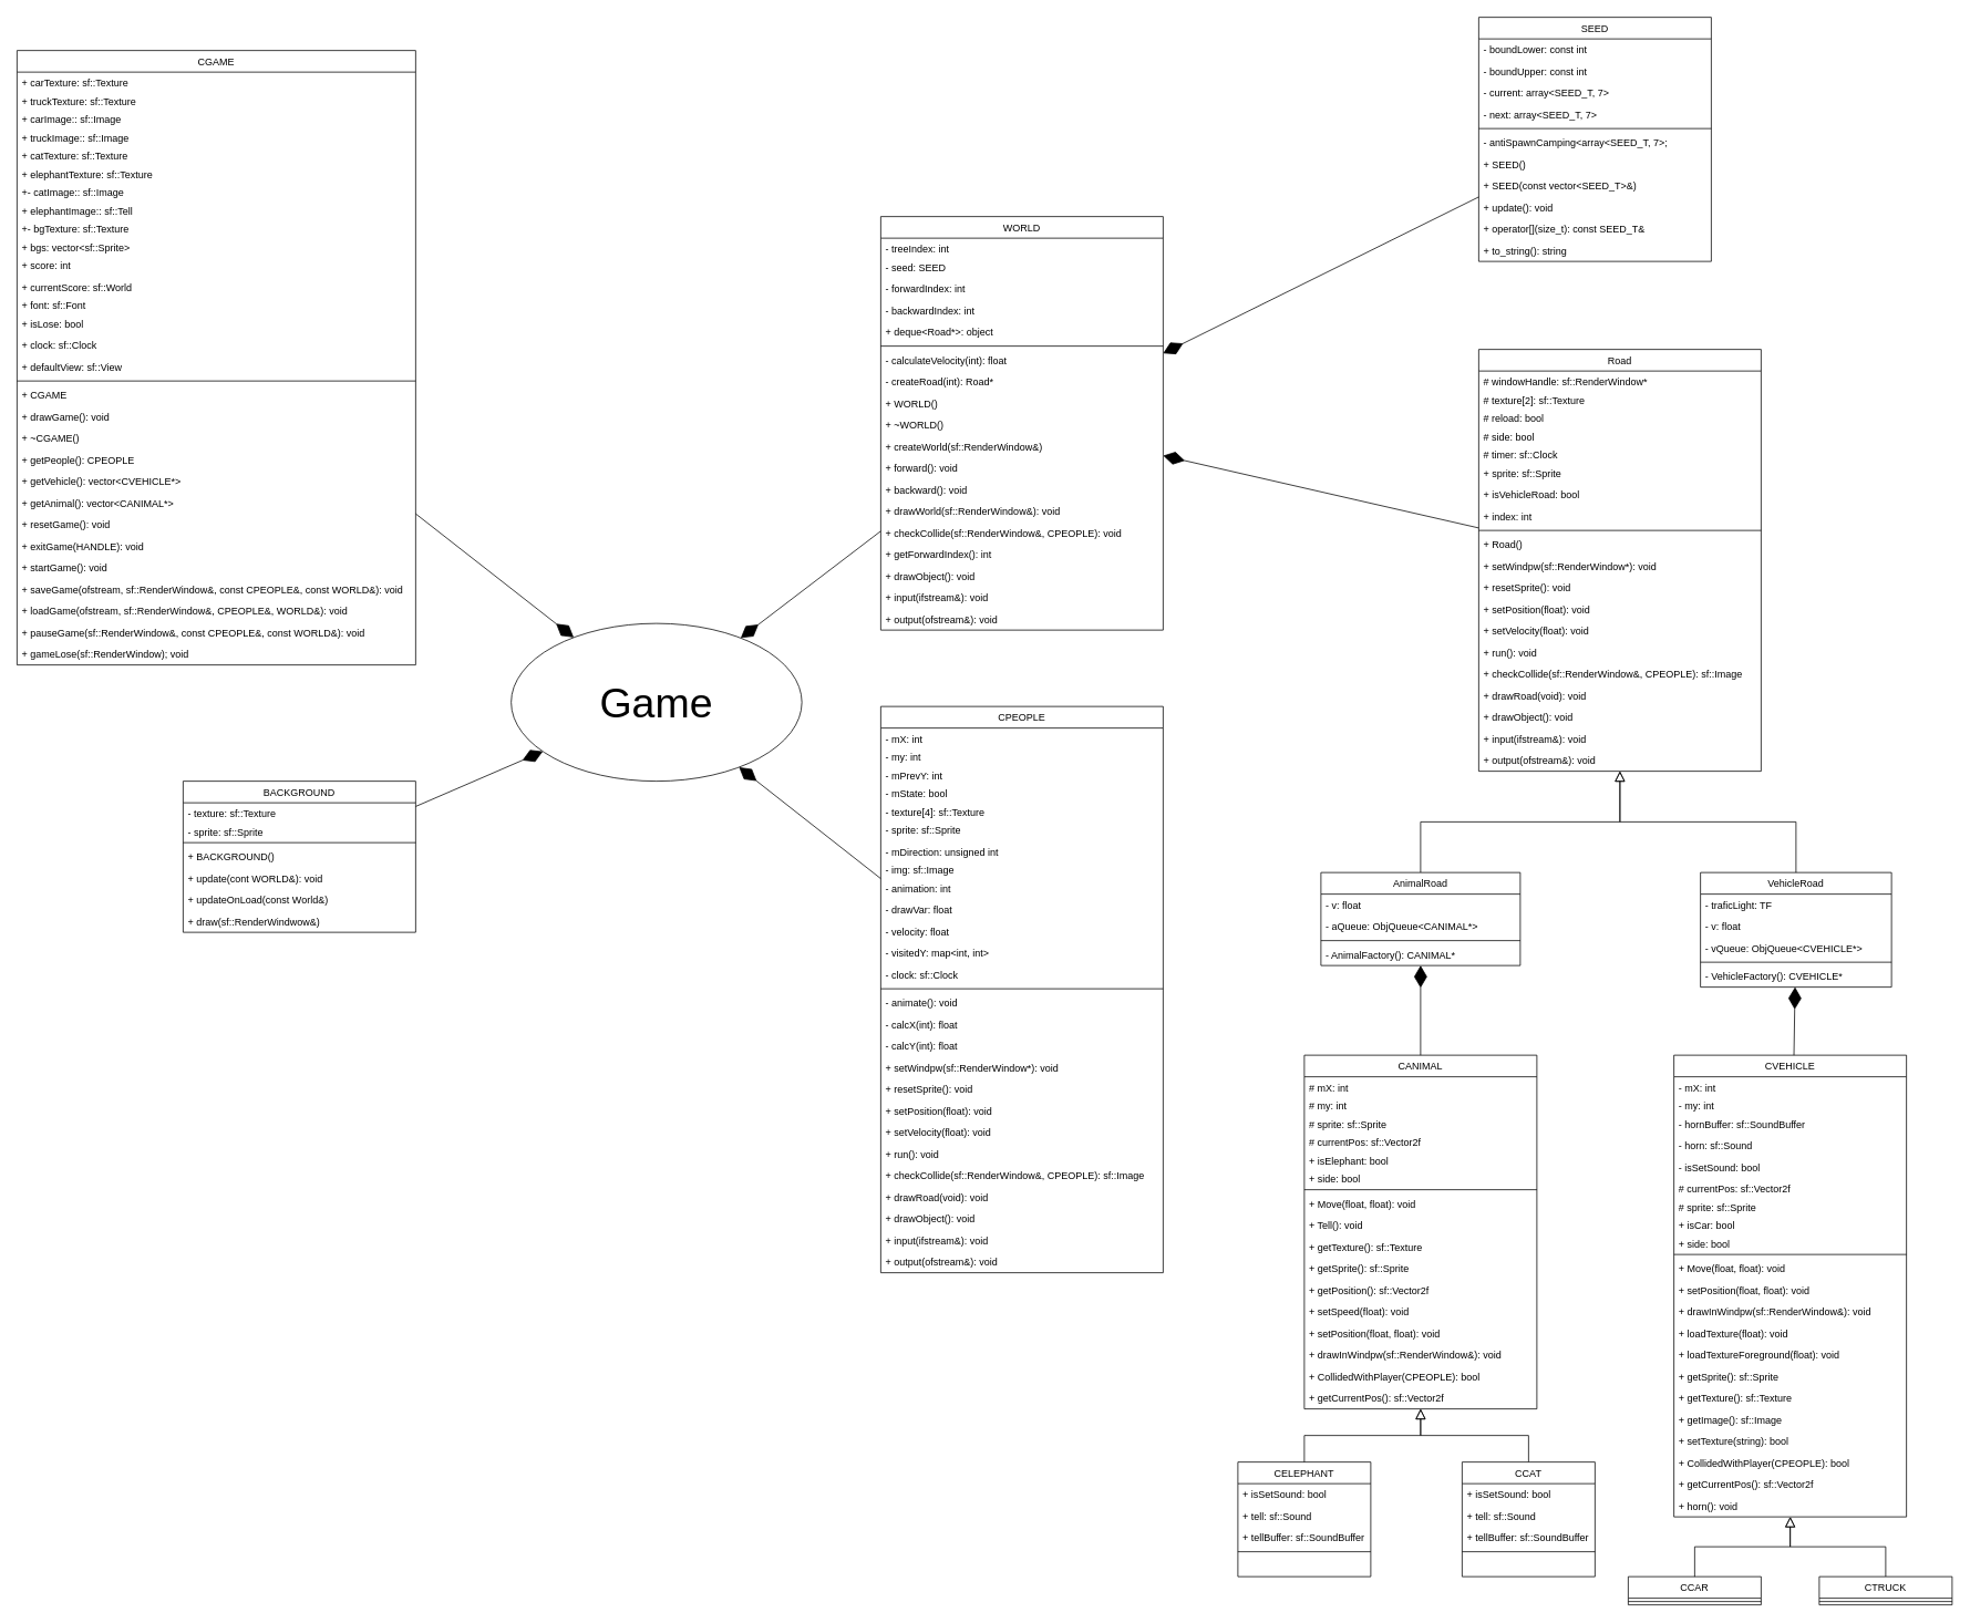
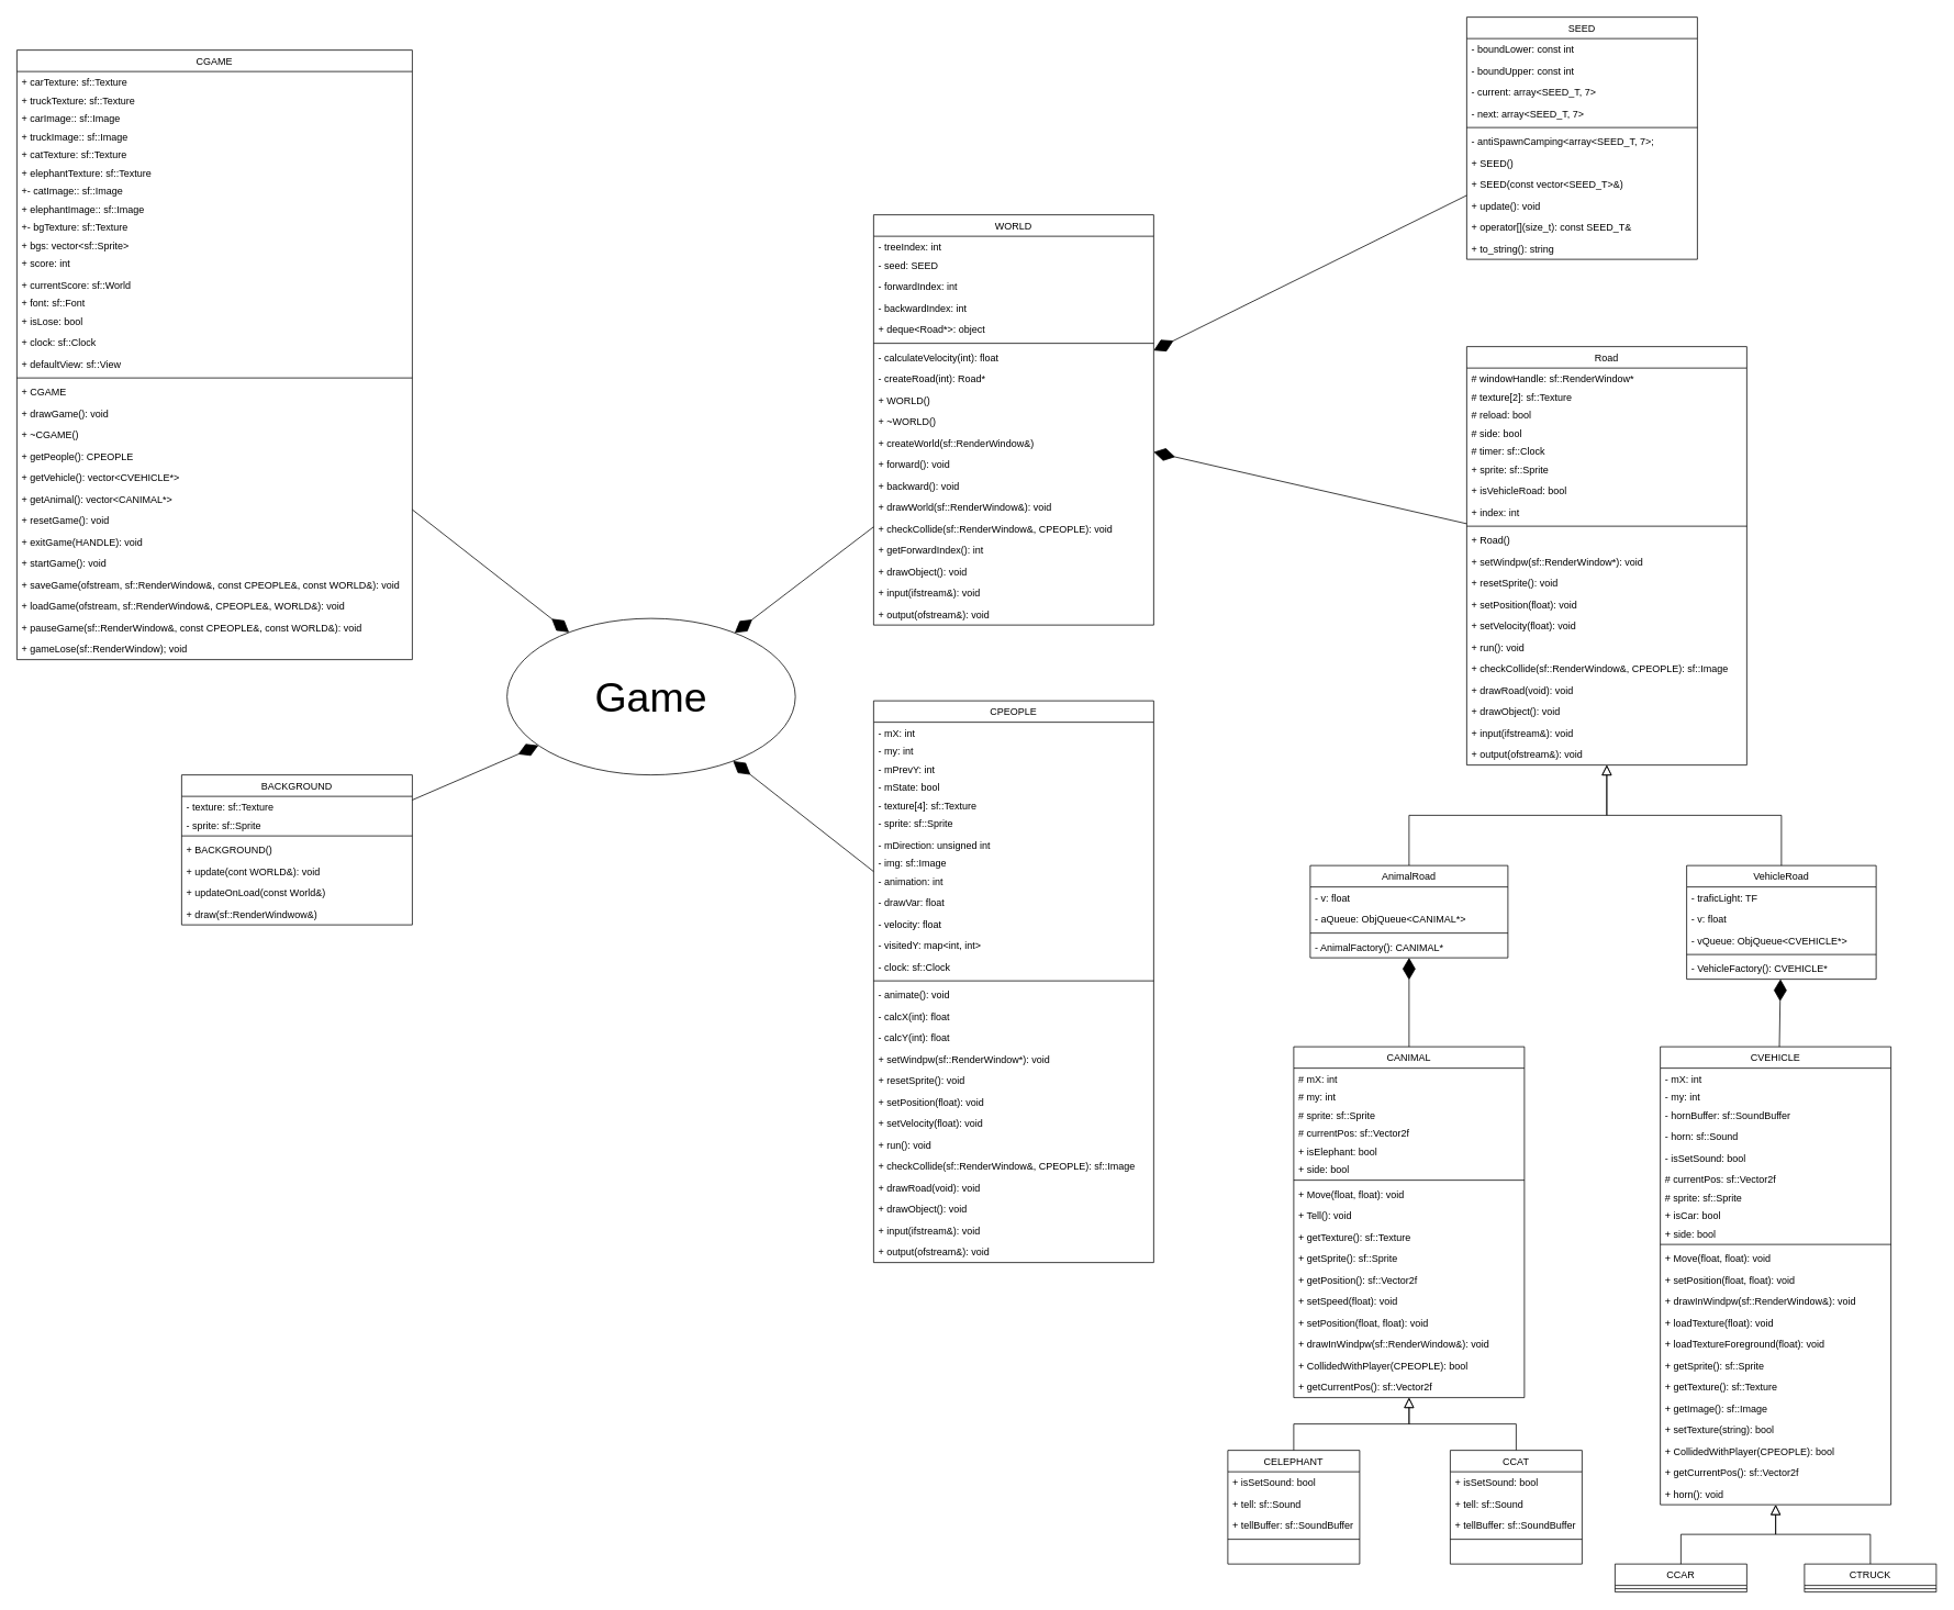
- <mxCell id="153" value="+ elephantImage:: sf::Tell" style="text;align=left;verticalAlign=top;spacingLeft=4;spacingRight=4;overflow=hidden;rotatable=0;points=[[0,0.5],[1,0.5]];portConstraint=eastwest;" vertex="1" parent="145"><mxGeometry y="180" width="480" height="22" as="geometry" /></mxCell>
+ <mxCell id="153" value="+ elephantImage:: sf::Image" style="text;align=left;verticalAlign=top;spacingLeft=4;spacingRight=4;overflow=hidden;rotatable=0;points=[[0,0.5],[1,0.5]];portConstraint=eastwest;" vertex="1" parent="145"><mxGeometry y="180" width="480" height="22" as="geometry" /></mxCell>
